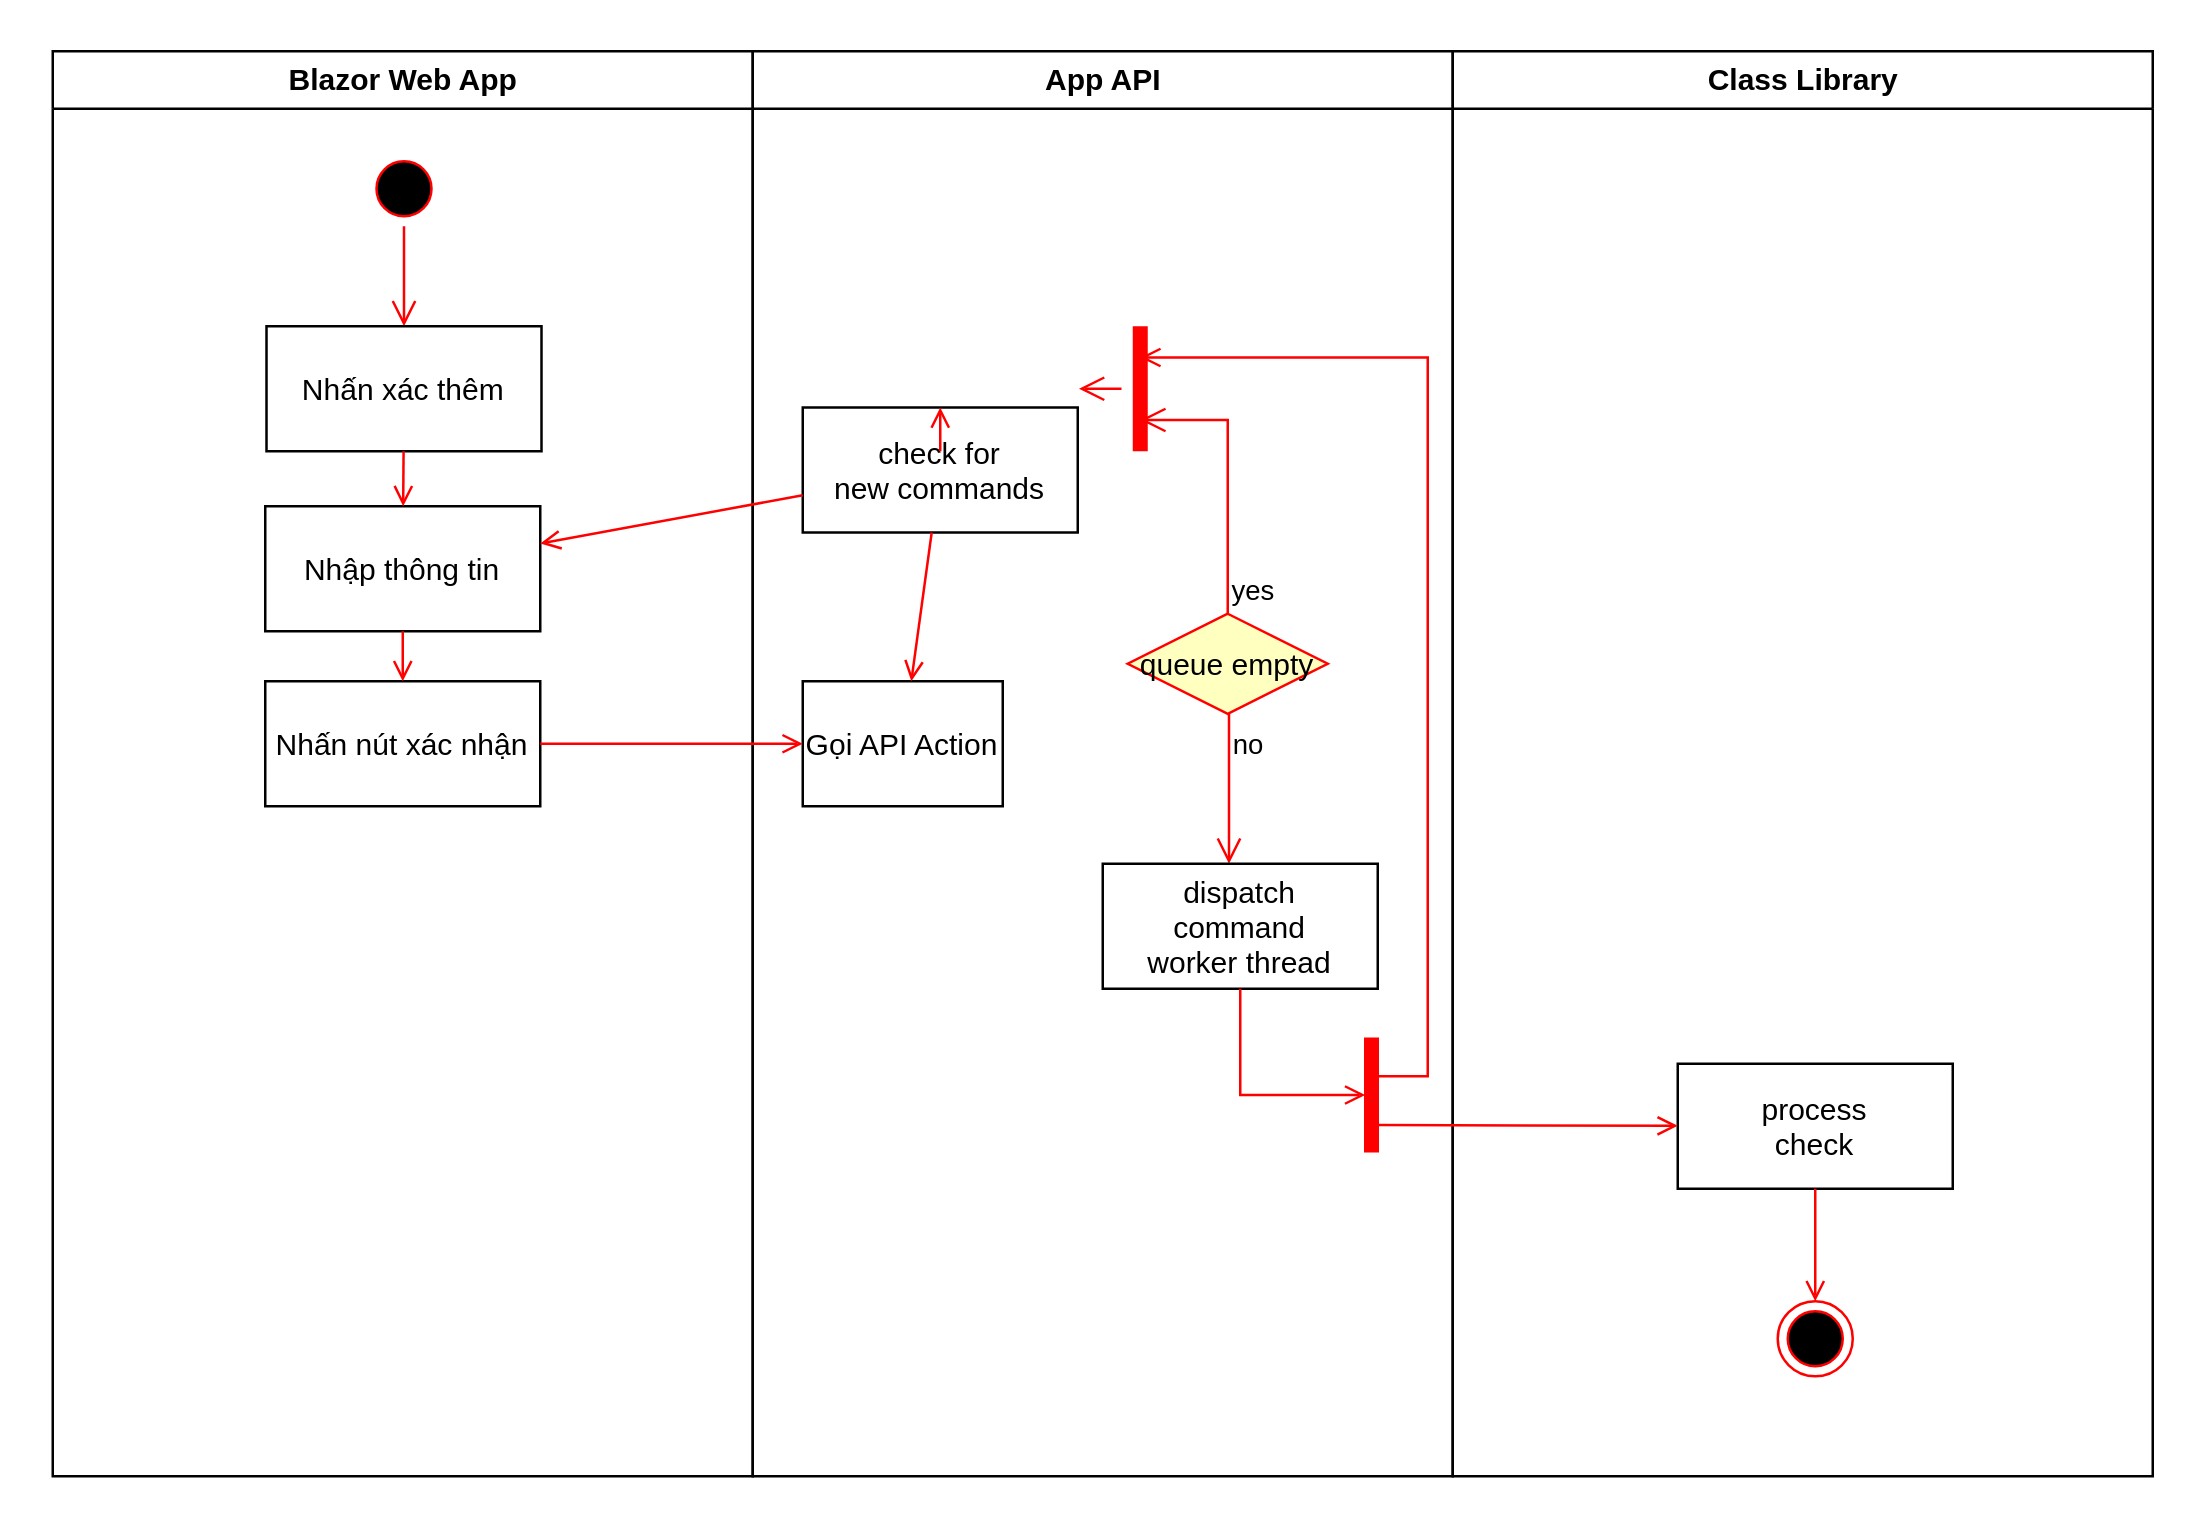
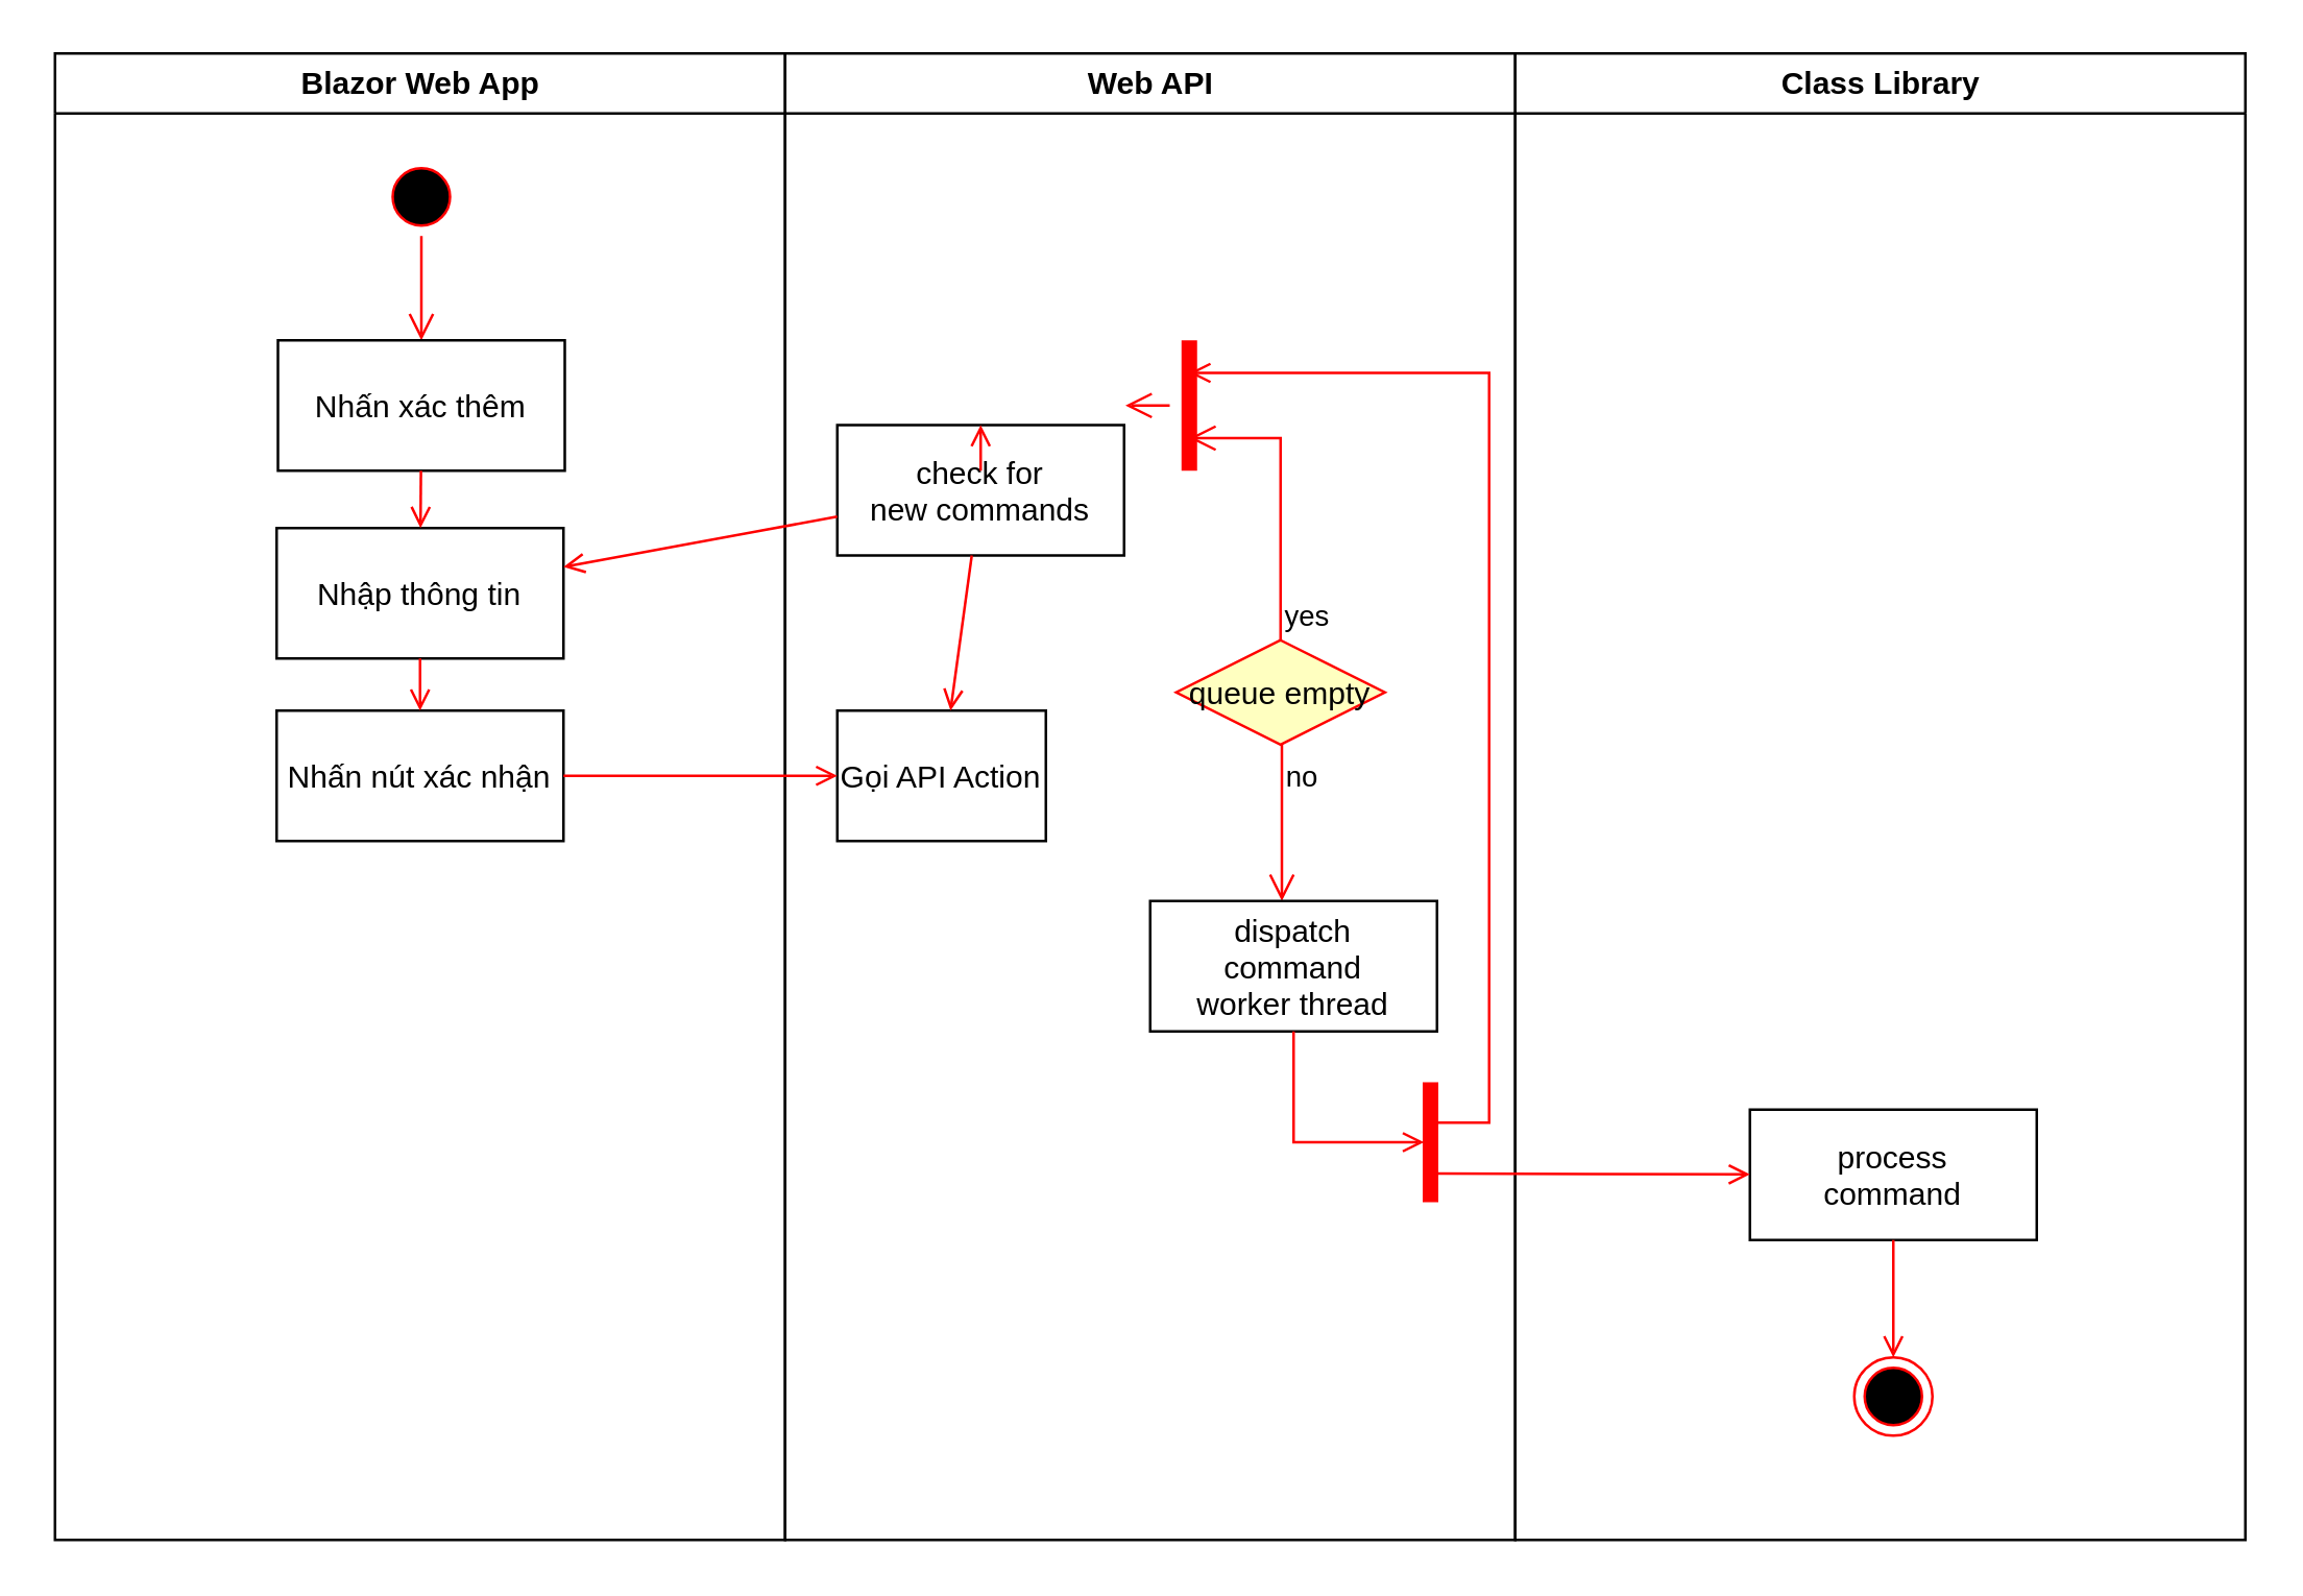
- <mxCell id="10" value="App API" style="swimlane;whiteSpace=wrap" parent="1" vertex="1"><mxGeometry x="300.5" y="20" width="280" height="570" as="geometry" /></mxCell>
+ <mxCell id="10" value="Web API" style="swimlane;whiteSpace=wrap" parent="1" vertex="1"><mxGeometry x="300.5" y="20" width="280" height="570" as="geometry" /></mxCell>
- <mxCell id="25" value="process&#10;check" style="" parent="24" vertex="1"><mxGeometry x="90" y="405" width="110" height="50" as="geometry" /></mxCell>
+ <mxCell id="25" value="process&#10;command" style="" parent="24" vertex="1"><mxGeometry x="90" y="405" width="110" height="50" as="geometry" /></mxCell>
